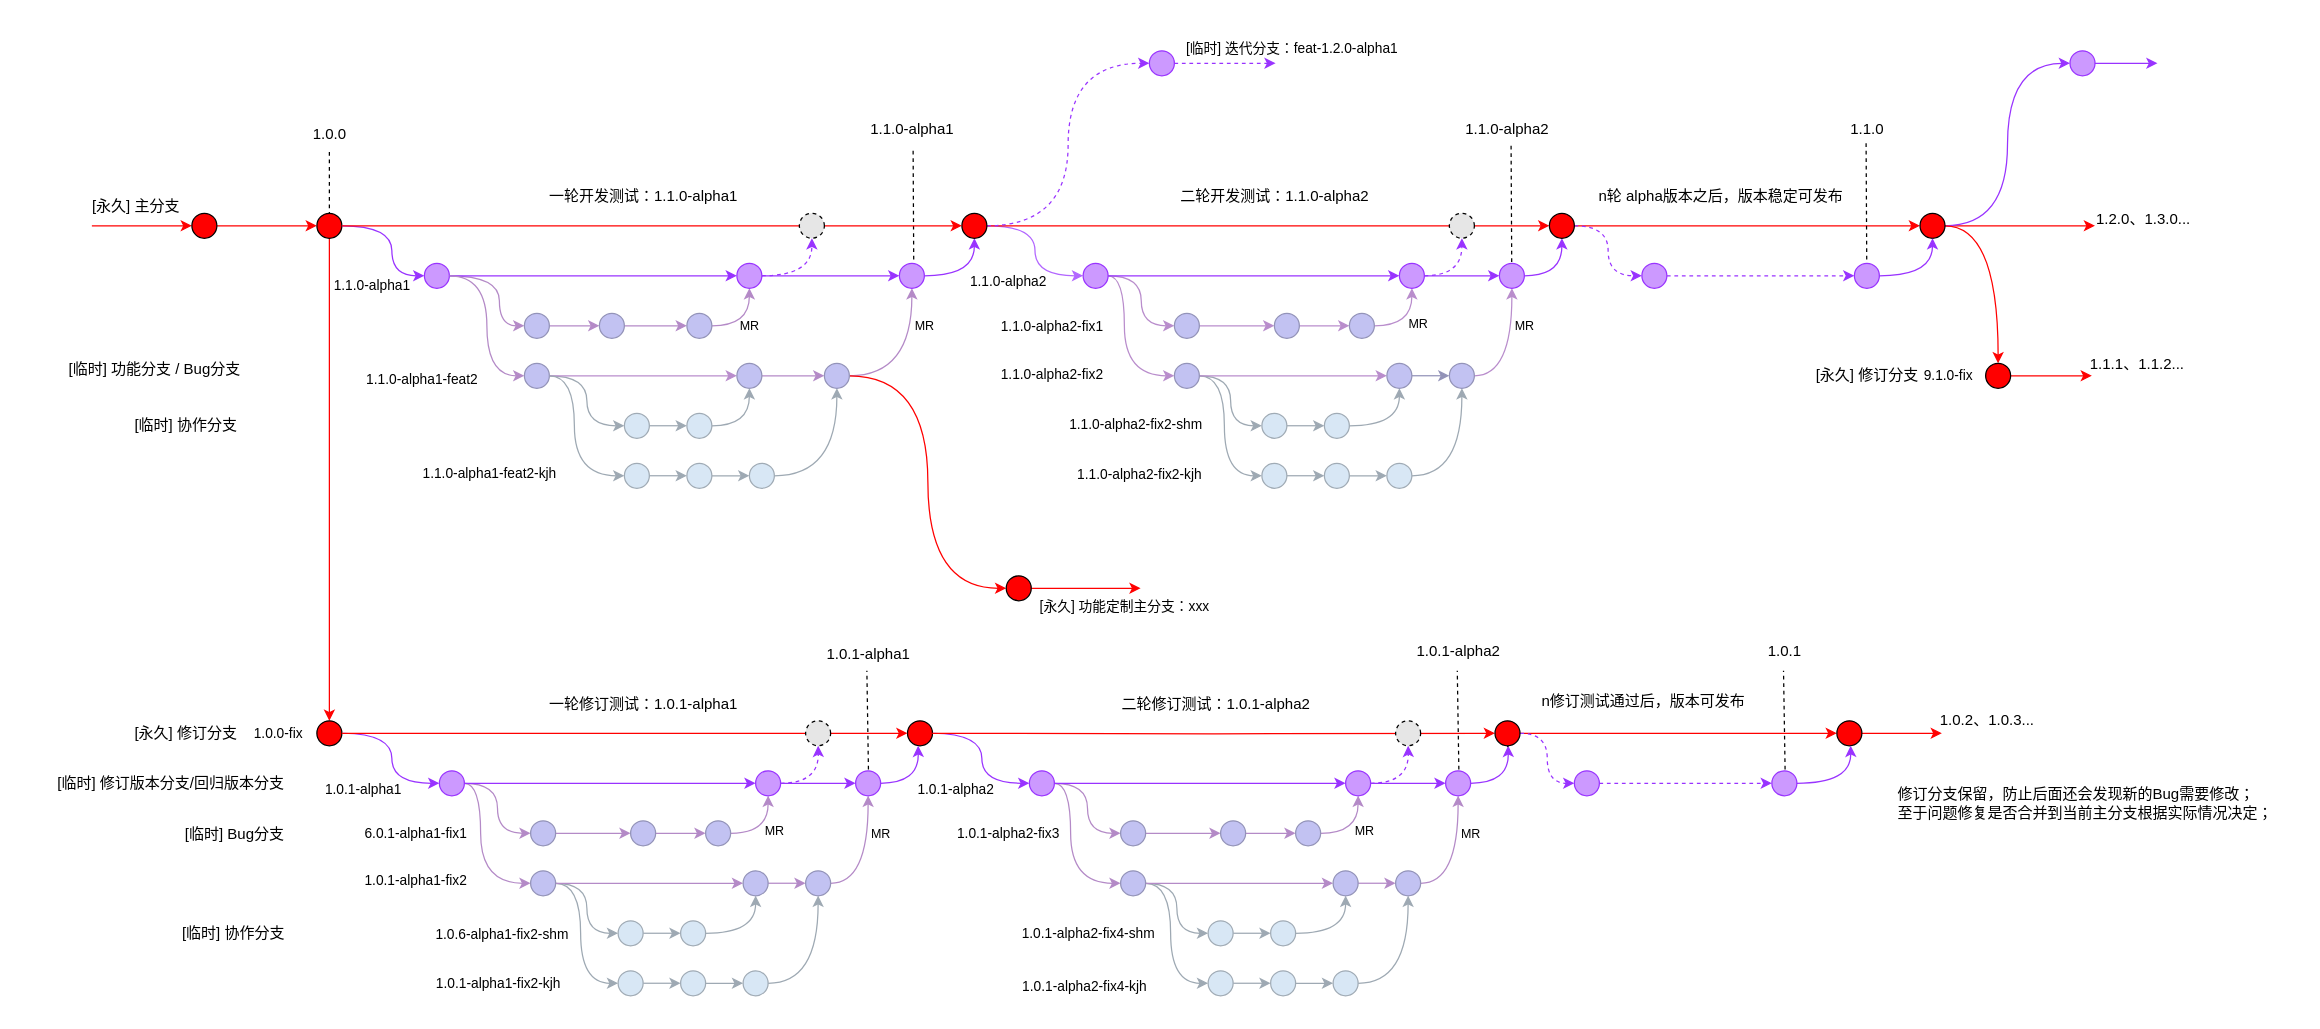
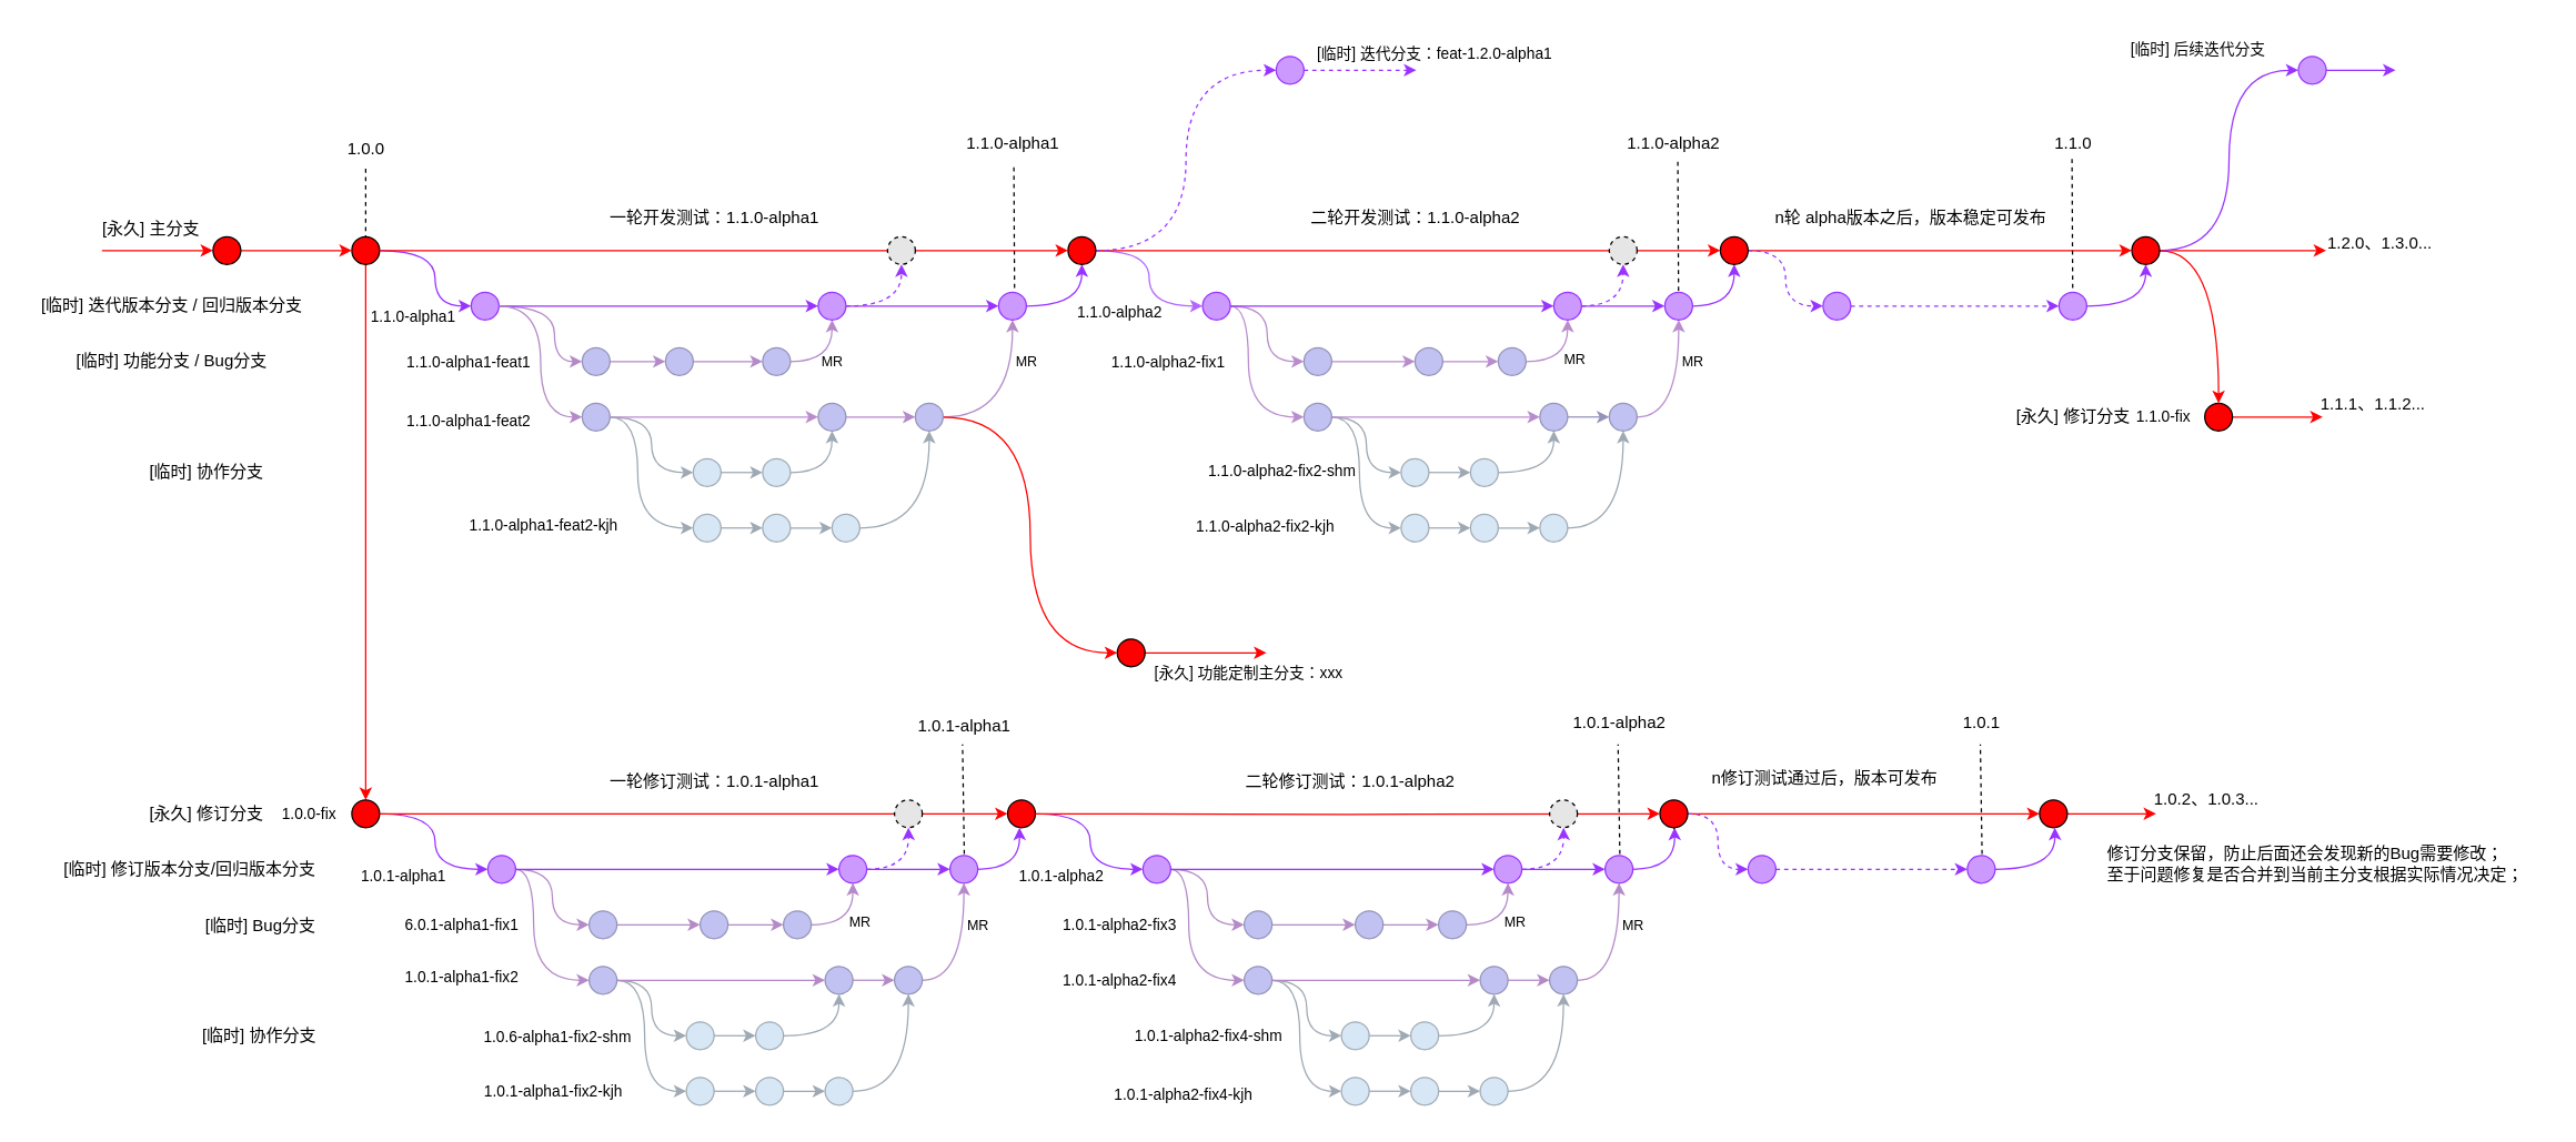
+ <mxCell id="237" value="[临时] 后续迭代分支" style="text;html=1;align=center;verticalAlign=middle;resizable=0;points=[];autosize=1;strokeColor=none;fillColor=none;fontSize=11;" parent="1" vertex="1"><mxGeometry x="1523" y="20" width="120" height="30" as="geometry" /></mxCell>
+ <mxCell id="59" value="[临时] 迭代版本分支 / 回归版本分支" style="text;html=1;align=center;verticalAlign=middle;resizable=0;points=[];autosize=1;strokeColor=none;fillColor=none;" parent="1" vertex="1"><mxGeometry x="20" y="207" width="206" height="26" as="geometry" /></mxCell>
+ <mxCell id="17" value="1.1.0-alpha1-feat1" style="text;html=1;align=center;verticalAlign=middle;resizable=0;points=[];autosize=1;strokeColor=none;fillColor=none;fontSize=11;" parent="1" vertex="1"><mxGeometry x="282" y="245.5" width="110" height="30" as="geometry" /></mxCell>
- <mxCell id="60" value="[临时] 功能分支 / Bug分支" style="text;html=1;align=center;verticalAlign=middle;resizable=0;points=[];autosize=1;strokeColor=none;fillColor=none;" parent="1" vertex="1"><mxGeometry x="43" y="280" width="160" height="30" as="geometry" /></mxCell>
+ <mxCell id="60" value="[临时] 功能分支 / Bug分支" style="text;html=1;align=center;verticalAlign=middle;resizable=0;points=[];autosize=1;strokeColor=none;fillColor=none;" parent="1" vertex="1"><mxGeometry x="43" y="245" width="160" height="30" as="geometry" /></mxCell>
- <mxCell id="78" value="1.1.0-alpha2-fix2" style="text;html=1;align=center;verticalAlign=middle;resizable=0;points=[];autosize=1;strokeColor=none;fillColor=none;fontSize=11;" parent="1" vertex="1"><mxGeometry x="791" y="286" width="100" height="25" as="geometry" /></mxCell>
- <mxCell id="245" value="9.1.0-fix" style="text;html=1;align=center;verticalAlign=middle;resizable=0;points=[];autosize=1;strokeColor=none;fillColor=none;fontSize=11;" vertex="1" parent="1"><mxGeometry x="1528" y="285" width="60" height="30" as="geometry" /></mxCell>
+ <mxCell id="245" value="1.1.0-fix" style="text;html=1;align=center;verticalAlign=middle;resizable=0;points=[];autosize=1;strokeColor=none;fillColor=none;fontSize=11;" vertex="1" parent="1"><mxGeometry x="1528" y="285" width="60" height="30" as="geometry" /></mxCell>
- <mxCell id="83" value="1.1.0-alpha2-fix2-shm" style="text;html=1;align=center;verticalAlign=middle;resizable=0;points=[];autosize=1;strokeColor=none;fillColor=none;fontSize=11;" parent="1" vertex="1"><mxGeometry x="846" y="326" width="124" height="25" as="geometry" /></mxCell>
+ <mxCell id="83" value="1.1.0-alpha2-fix2-shm" style="text;html=1;align=center;verticalAlign=middle;resizable=0;points=[];autosize=1;strokeColor=none;fillColor=none;fontSize=11;" parent="1" vertex="1"><mxGeometry x="861" y="326" width="124" height="25" as="geometry" /></mxCell>
- <mxCell id="125" value="修订分支保留，防止后面还会发现新的Bug需要修改；&lt;br&gt;至于问题修复是否合并到当前主分支根据实际情况决定；" style="text;html=1;align=left;verticalAlign=middle;resizable=0;points=[];autosize=1;strokeColor=none;fillColor=none;" parent="1" vertex="1"><mxGeometry x="1515.5" y="621" width="318" height="41" as="geometry" /></mxCell>
+ <mxCell id="125" value="修订分支保留，防止后面还会发现新的Bug需要修改；&lt;br&gt;至于问题修复是否合并到当前主分支根据实际情况决定；" style="text;html=1;align=left;verticalAlign=middle;resizable=0;points=[];autosize=1;strokeColor=none;fillColor=none;" parent="1" vertex="1"><mxGeometry x="1515.5" y="601" width="318" height="41" as="geometry" /></mxCell>
+ <mxCell id="190" value="1.0.1-alpha2-fix4" style="text;html=1;align=center;verticalAlign=middle;resizable=0;points=[];autosize=1;strokeColor=none;fillColor=none;fontSize=11;" parent="1" vertex="1"><mxGeometry x="756" y="693.5" width="100" height="25" as="geometry" /></mxCell>
- <mxCell id="196" value="1.0.1-alpha2-fix4-kjh" style="text;html=1;align=center;verticalAlign=middle;resizable=0;points=[];autosize=1;strokeColor=none;fillColor=none;fontSize=11;" parent="1" vertex="1"><mxGeometry x="807.5" y="776" width="118" height="25" as="geometry" /></mxCell>
+ <mxCell id="196" value="1.0.1-alpha2-fix4-kjh" style="text;html=1;align=center;verticalAlign=middle;resizable=0;points=[];autosize=1;strokeColor=none;fillColor=none;fontSize=11;" parent="1" vertex="1"><mxGeometry x="792.5" y="776" width="118" height="25" as="geometry" /></mxCell>
